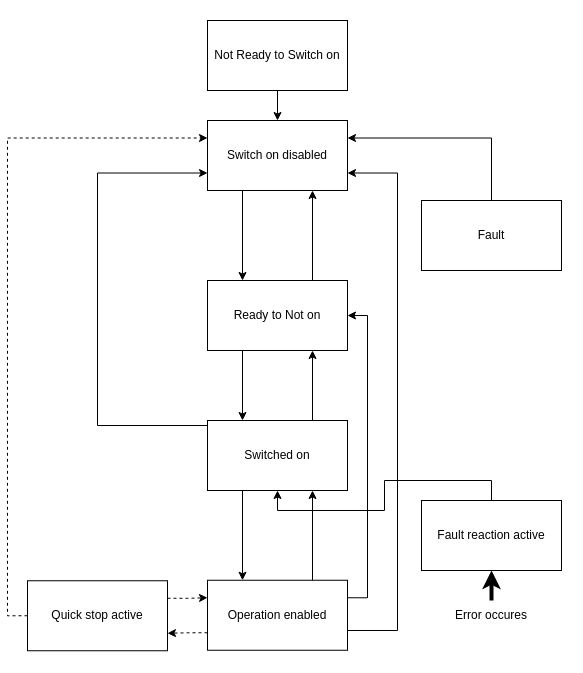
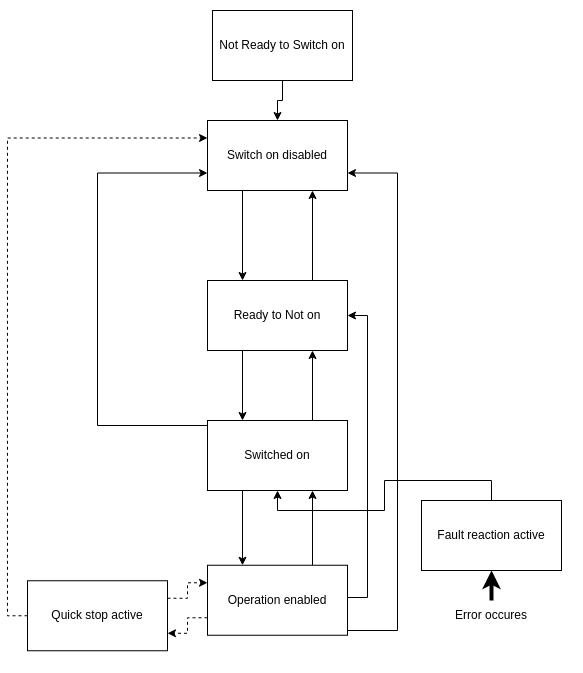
- <mxCell id="3" value="Not Ready to Switch on" style="rounded=0;whiteSpace=wrap;html=1;aspect=fixed;" parent="1" vertex="1"><mxGeometry x="200" y="20" width="140" height="70" as="geometry" /></mxCell>
+ <mxCell id="3" value="Not Ready to Switch on" style="rounded=0;whiteSpace=wrap;html=1;aspect=fixed;" parent="1" vertex="1"><mxGeometry x="205" y="10" width="140" height="70" as="geometry" /></mxCell>
- <mxCell id="18" style="edgeStyle=orthogonalEdgeStyle;rounded=0;orthogonalLoop=1;jettySize=auto;html=1;exitX=0.5;exitY=0;exitDx=0;exitDy=0;entryX=1;entryY=0.25;entryDx=0;entryDy=0;" parent="1" source="19" target="5" edge="1"><mxGeometry relative="1" as="geometry" /></mxCell>
- <mxCell id="19" value="Fault" style="rounded=0;whiteSpace=wrap;html=1;aspect=fixed;" parent="1" vertex="1"><mxGeometry x="414" y="200" width="140" height="70" as="geometry" /></mxCell>
- <mxCell id="17" value="Operation enabled" style="rounded=0;whiteSpace=wrap;html=1;aspect=fixed;" parent="1" vertex="1"><mxGeometry x="200" y="579.75" width="140" height="70" as="geometry" /></mxCell>
+ <mxCell id="17" value="Operation enabled" style="rounded=0;whiteSpace=wrap;html=1;aspect=fixed;" parent="1" vertex="1"><mxGeometry x="200" y="564.75" width="140" height="70" as="geometry" /></mxCell>
